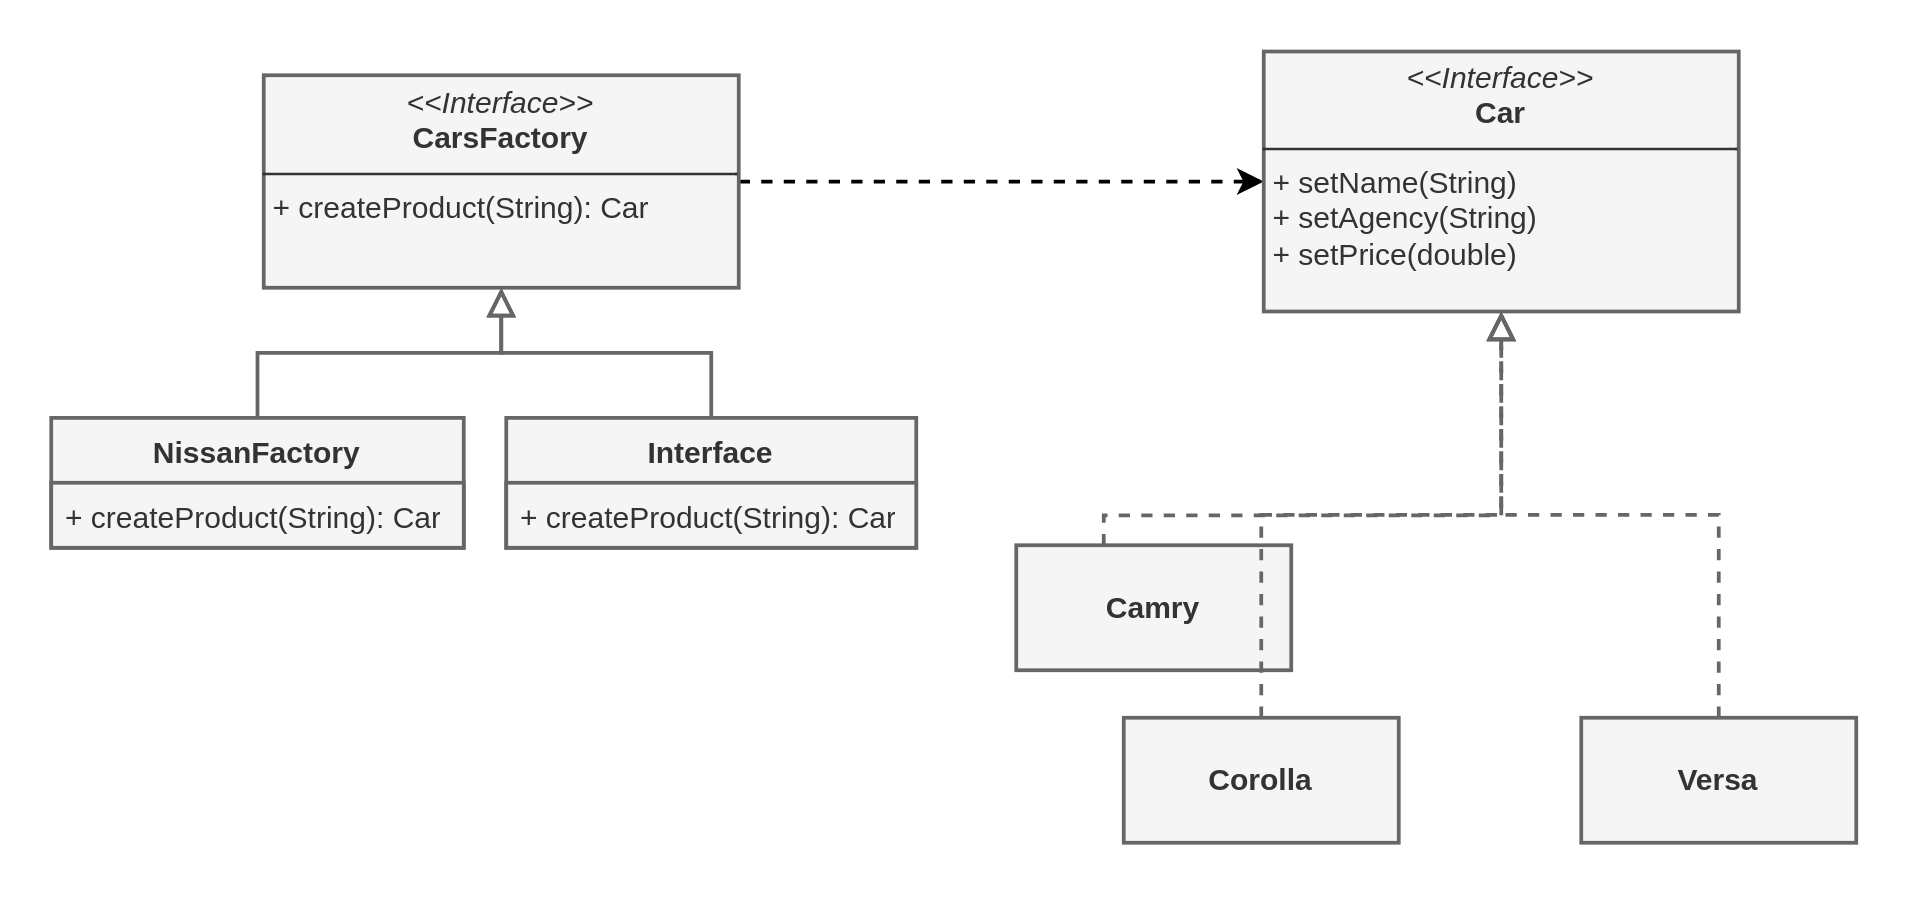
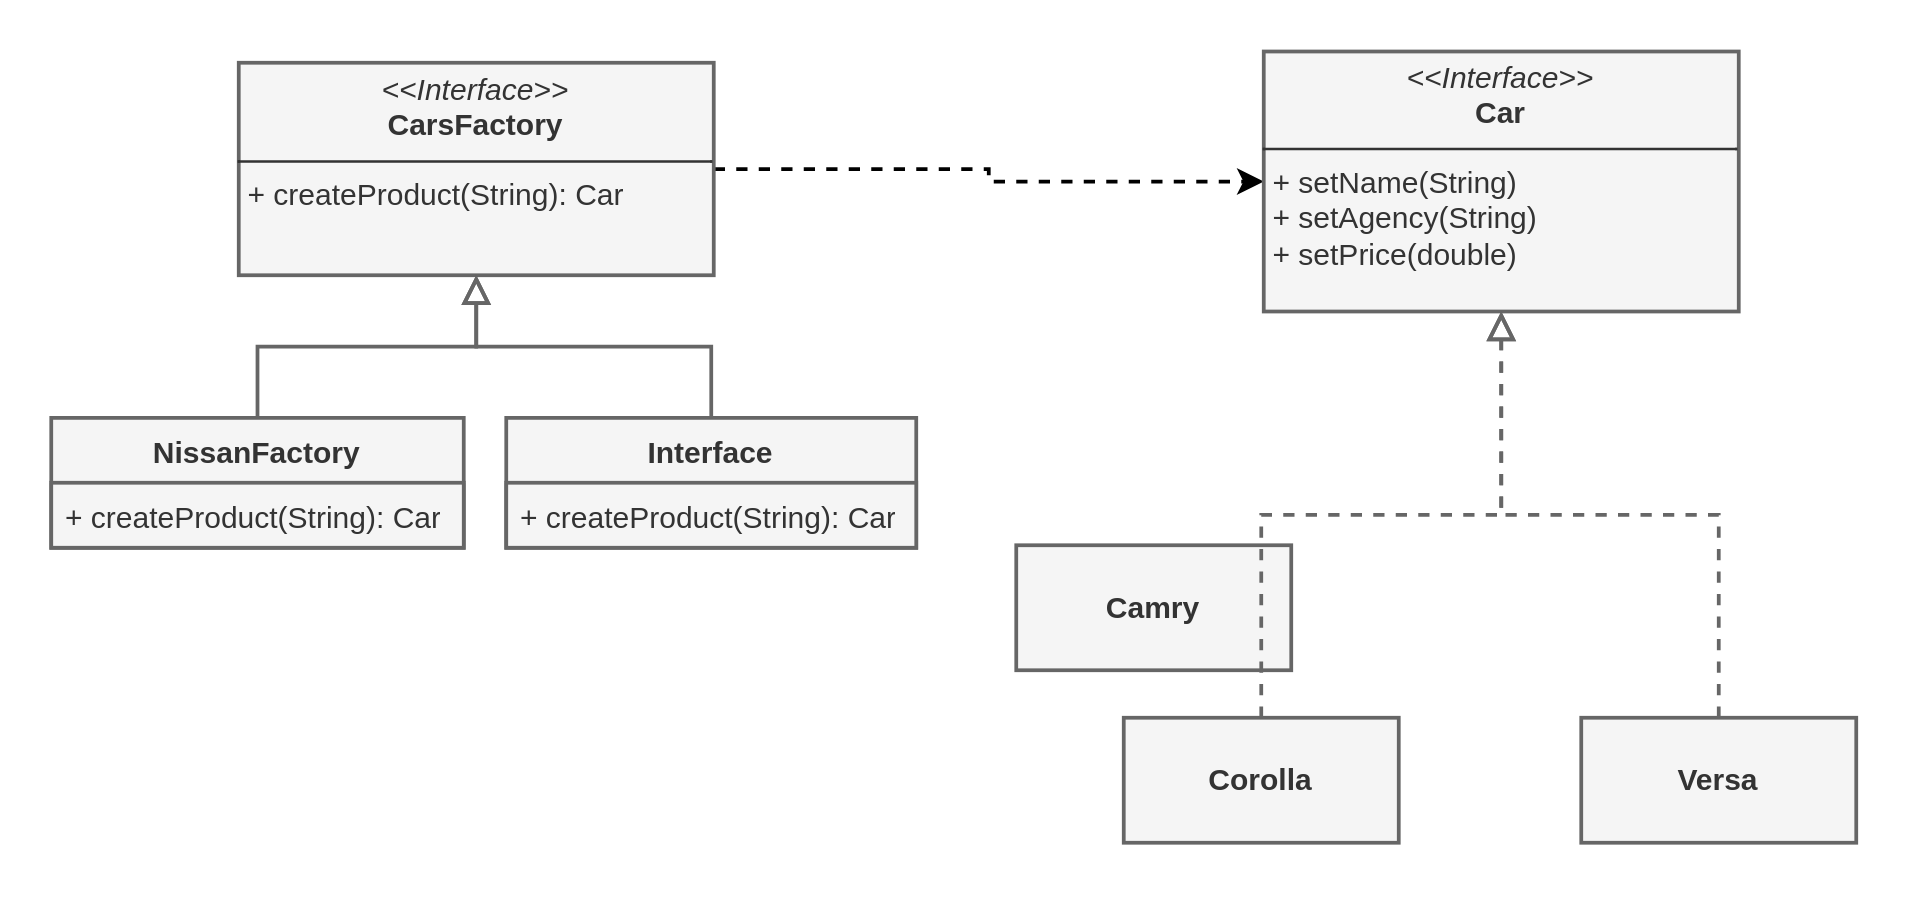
- <mxCell id="3" value="&lt;p style=&quot;margin:0px;margin-top:4px;text-align:center;&quot;&gt;&lt;i&gt;&amp;lt;&amp;lt;Interface&amp;gt;&amp;gt;&lt;/i&gt;&lt;br&gt;&lt;b&gt;CarsFactory&lt;/b&gt;&lt;/p&gt;&lt;hr size=&quot;1&quot; style=&quot;border-style:solid;&quot;&gt;&lt;p style=&quot;margin:0px;margin-left:4px;&quot;&gt;+ createProduct(String): Car&lt;br&gt;&lt;/p&gt;" style="verticalAlign=top;align=left;overflow=fill;html=1;whiteSpace=wrap;fillColor=#f5f5f5;fontColor=#333333;strokeColor=#666666;strokeWidth=1.5;" vertex="1" parent="1"><mxGeometry x="105" y="29.5" width="190" height="85" as="geometry" /></mxCell>
+ <mxCell id="3" value="&lt;p style=&quot;margin:0px;margin-top:4px;text-align:center;&quot;&gt;&lt;i&gt;&amp;lt;&amp;lt;Interface&amp;gt;&amp;gt;&lt;/i&gt;&lt;br&gt;&lt;b&gt;CarsFactory&lt;/b&gt;&lt;/p&gt;&lt;hr size=&quot;1&quot; style=&quot;border-style:solid;&quot;&gt;&lt;p style=&quot;margin:0px;margin-left:4px;&quot;&gt;+ createProduct(String): Car&lt;br&gt;&lt;/p&gt;" style="verticalAlign=top;align=left;overflow=fill;html=1;whiteSpace=wrap;fillColor=#f5f5f5;fontColor=#333333;strokeColor=#666666;strokeWidth=1.5;" vertex="1" parent="1"><mxGeometry x="95" y="24.5" width="190" height="85" as="geometry" /></mxCell>
- <mxCell id="11" style="edgeStyle=orthogonalEdgeStyle;rounded=0;orthogonalLoop=1;jettySize=auto;html=1;entryX=0.5;entryY=1;entryDx=0;entryDy=0;endArrow=block;endFill=0;dashed=1;fillColor=#f5f5f5;strokeColor=#666666;endSize=8;strokeWidth=1.5;" edge="1" parent="1" source="12" target="10"><mxGeometry relative="1" as="geometry"><Array as="points"><mxPoint x="441" y="205.5" /><mxPoint x="600" y="205.5" /></Array></mxGeometry></mxCell>
